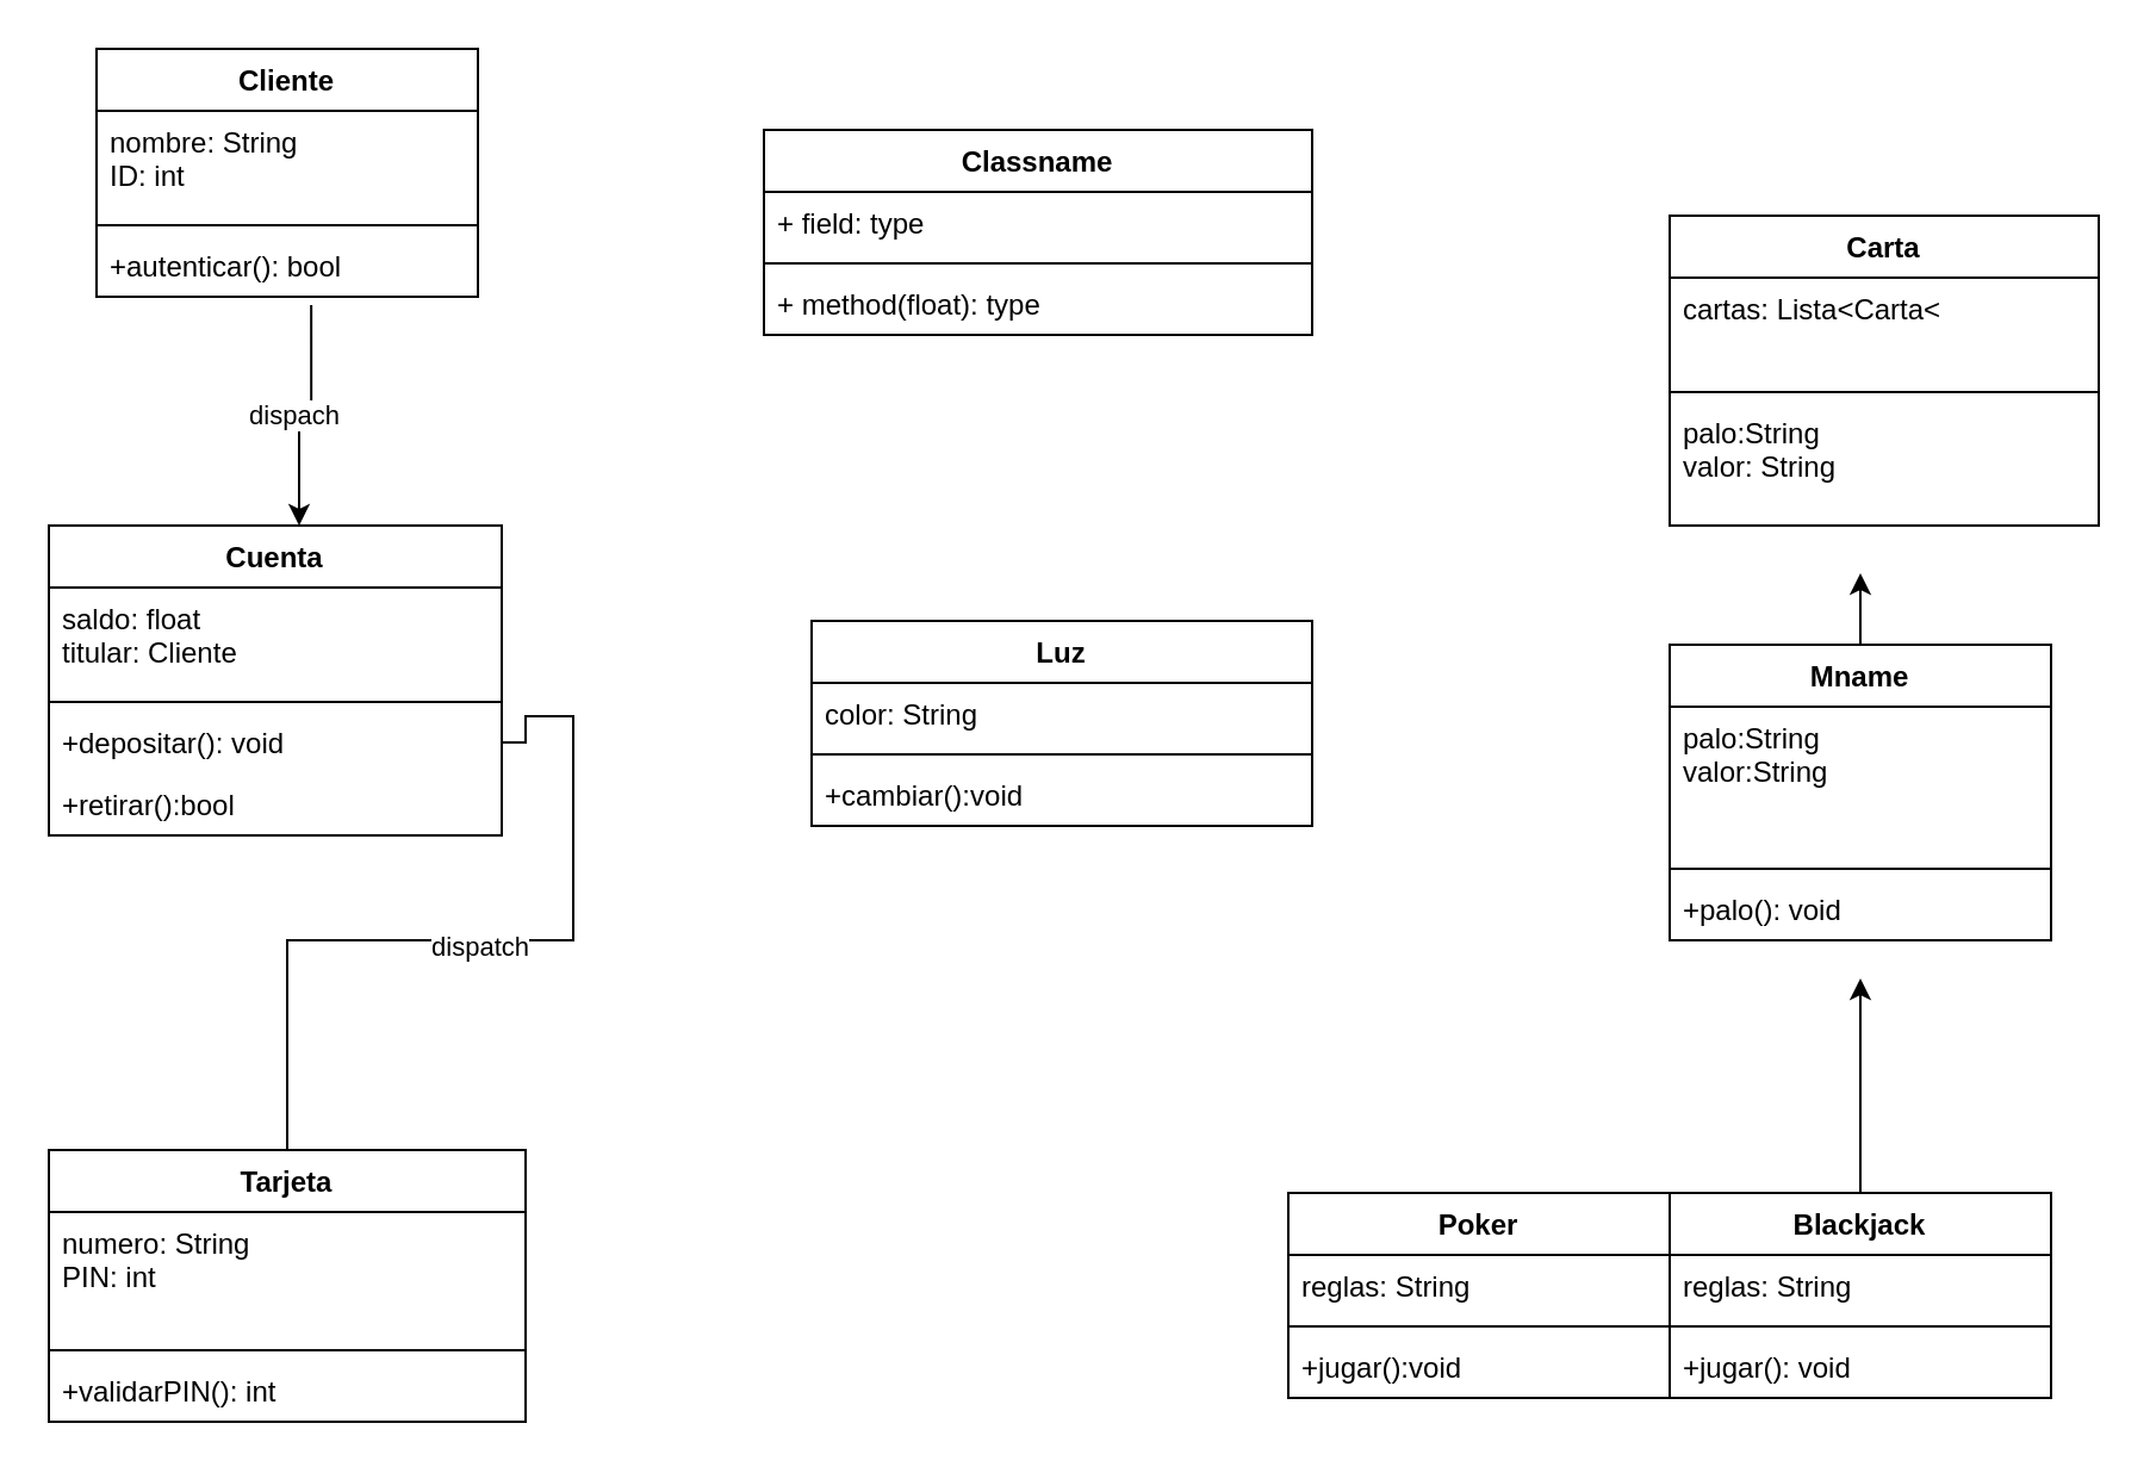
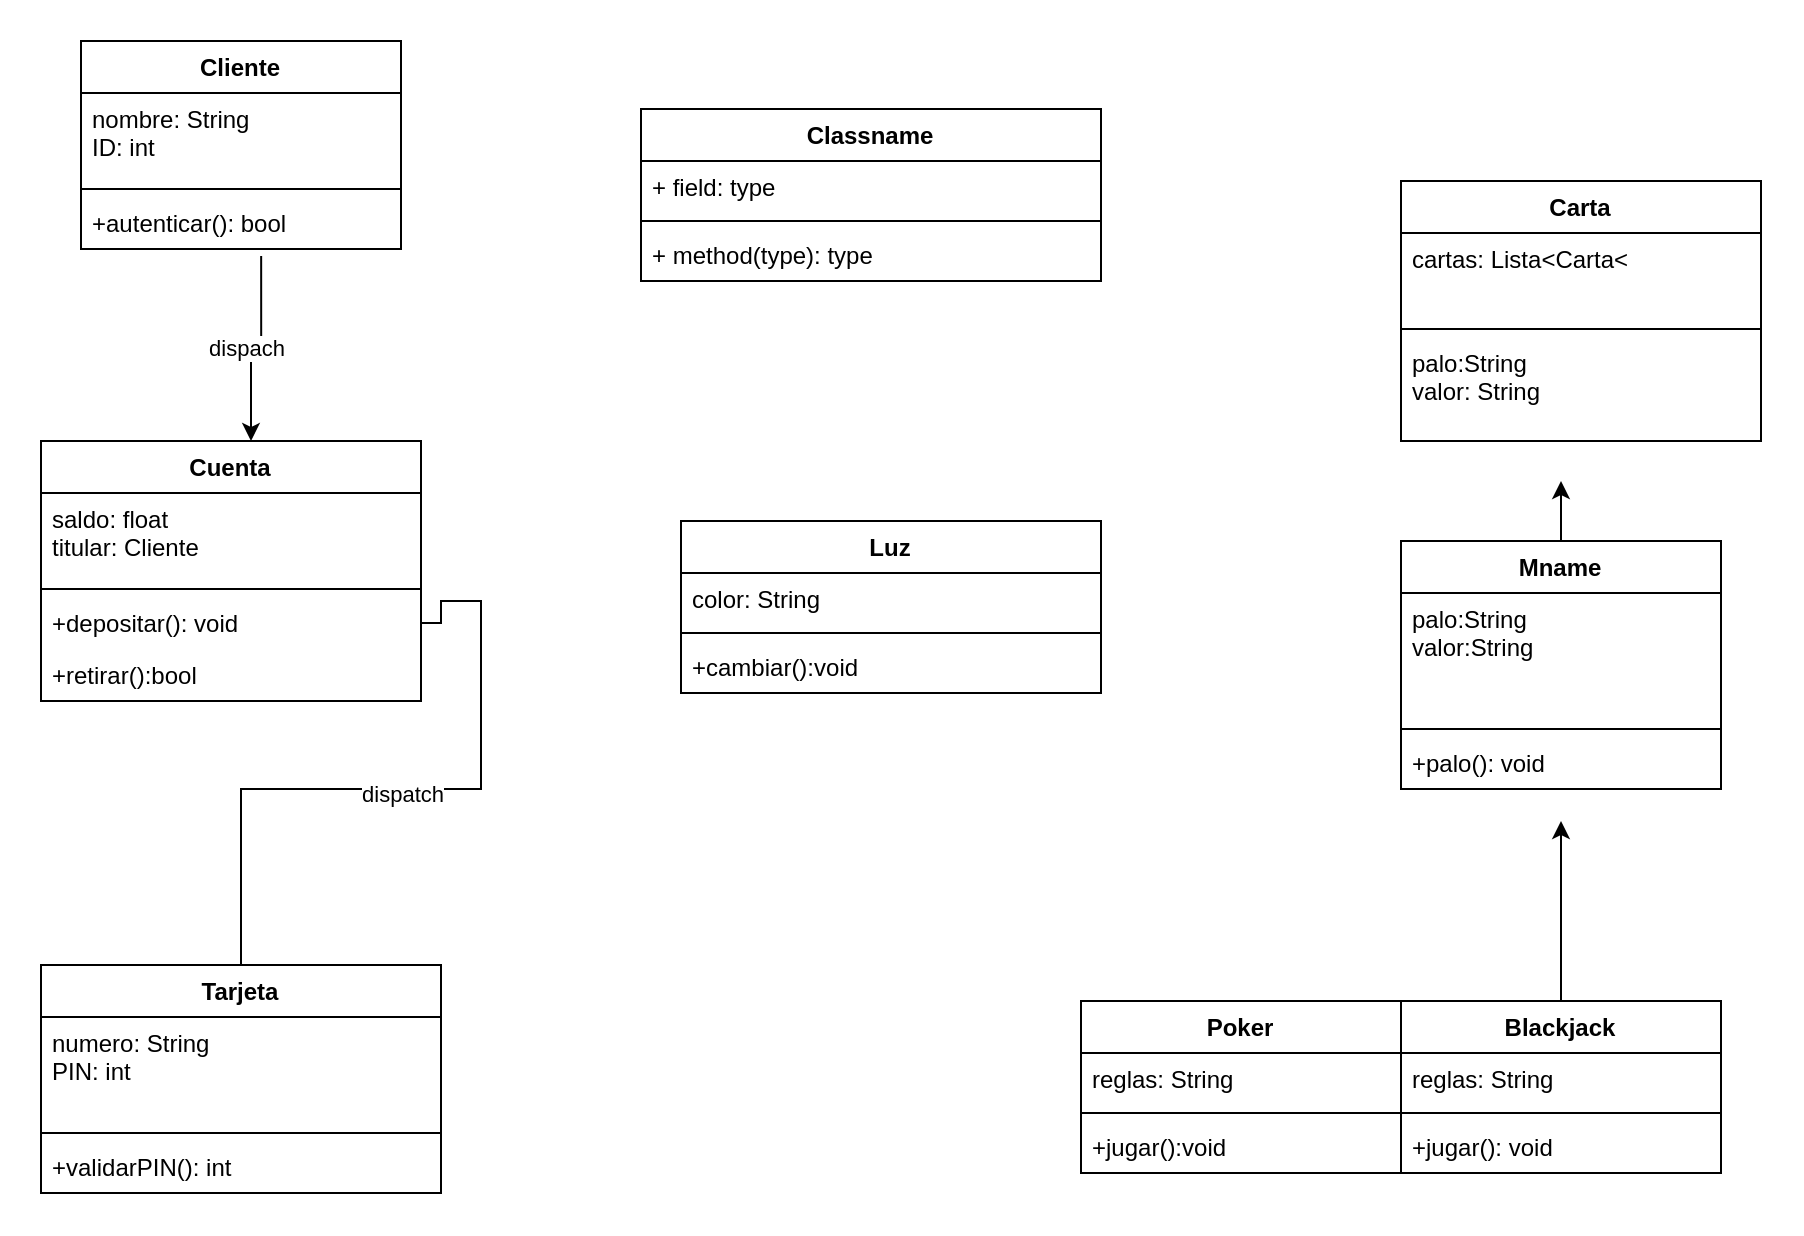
- <mxCell id="17" value="+ method(float): type" style="text;strokeColor=none;fillColor=none;align=left;verticalAlign=top;spacingLeft=4;spacingRight=4;overflow=hidden;rotatable=0;points=[[0,0.5],[1,0.5]];portConstraint=eastwest;whiteSpace=wrap;html=1;" vertex="1" parent="14"><mxGeometry y="60" width="230" height="26" as="geometry" /></mxCell>
+ <mxCell id="17" value="+ method(type): type" style="text;strokeColor=none;fillColor=none;align=left;verticalAlign=top;spacingLeft=4;spacingRight=4;overflow=hidden;rotatable=0;points=[[0,0.5],[1,0.5]];portConstraint=eastwest;whiteSpace=wrap;html=1;" vertex="1" parent="14"><mxGeometry y="60" width="230" height="26" as="geometry" /></mxCell>
